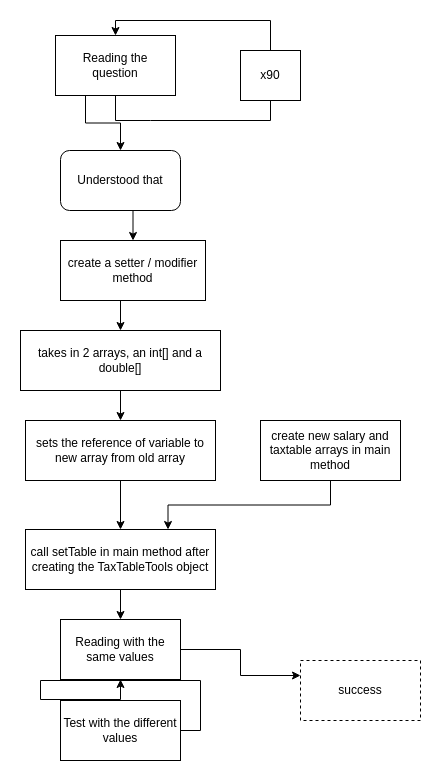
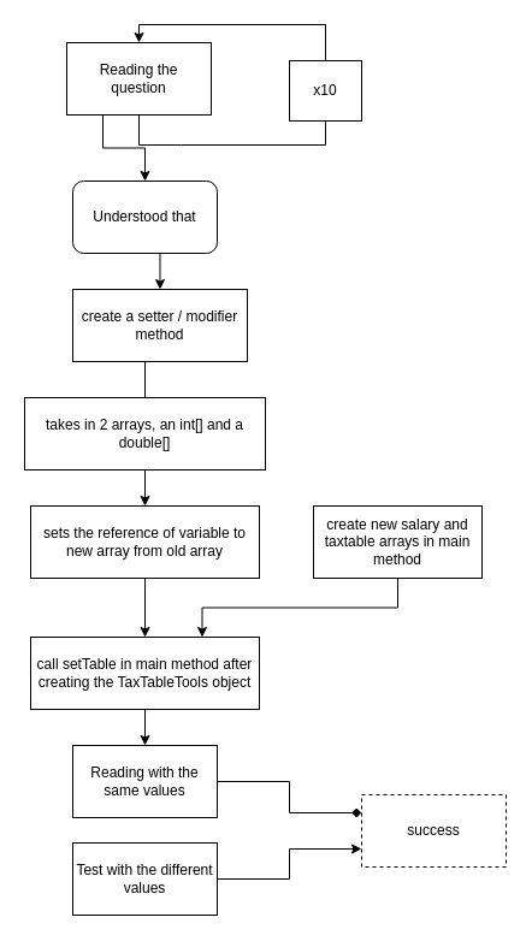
- <mxCell id="11" value="x90" style="rounded=0;whiteSpace=wrap;html=1;" vertex="1" parent="1"><mxGeometry x="240" y="50" width="60" height="50" as="geometry" /></mxCell>
+ <mxCell id="11" value="x10" style="rounded=0;whiteSpace=wrap;html=1;" vertex="1" parent="1"><mxGeometry x="240" y="50" width="60" height="50" as="geometry" /></mxCell>
- <mxCell id="7" style="edgeStyle=orthogonalEdgeStyle;rounded=0;orthogonalLoop=1;jettySize=auto;html=1;exitX=0.5;exitY=1;exitDx=0;exitDy=0;entryX=0.5;entryY=0;entryDx=0;entryDy=0;" edge="1" parent="1" source="8" target="10"><mxGeometry relative="1" as="geometry" /></mxCell>
+ <mxCell id="7" style="edgeStyle=orthogonalEdgeStyle;rounded=0;orthogonalLoop=1;jettySize=auto;html=1;exitX=0.5;exitY=1;exitDx=0;exitDy=0;entryX=0.5;entryY=0;entryDx=0;entryDy=0;endArrow=none;" edge="1" parent="1" source="8" target="10"><mxGeometry relative="1" as="geometry" /></mxCell>
- <mxCell id="16" style="edgeStyle=orthogonalEdgeStyle;rounded=0;orthogonalLoop=1;jettySize=auto;html=1;exitX=1;exitY=0.5;exitDx=0;exitDy=0;entryX=0;entryY=0.25;entryDx=0;entryDy=0;" edge="1" parent="1" source="17" target="20"><mxGeometry relative="1" as="geometry" /></mxCell>
+ <mxCell id="16" style="edgeStyle=orthogonalEdgeStyle;rounded=0;orthogonalLoop=1;jettySize=auto;html=1;exitX=1;exitY=0.5;exitDx=0;exitDy=0;entryX=0;entryY=0.25;entryDx=0;entryDy=0;endArrow=diamond;" edge="1" parent="1" source="17" target="20"><mxGeometry relative="1" as="geometry" /></mxCell>
- <mxCell id="21" style="edgeStyle=orthogonalEdgeStyle;rounded=0;orthogonalLoop=1;jettySize=auto;html=1;exitX=1;exitY=0.5;exitDx=0;exitDy=0;" edge="1" parent="1" source="22" target="17"><mxGeometry relative="1" as="geometry" /></mxCell>
+ <mxCell id="21" style="edgeStyle=orthogonalEdgeStyle;rounded=0;orthogonalLoop=1;jettySize=auto;html=1;exitX=1;exitY=0.5;exitDx=0;exitDy=0;entryX=0;entryY=0.75;entryDx=0;entryDy=0;" edge="1" parent="1" source="22" target="20"><mxGeometry relative="1" as="geometry" /></mxCell>
